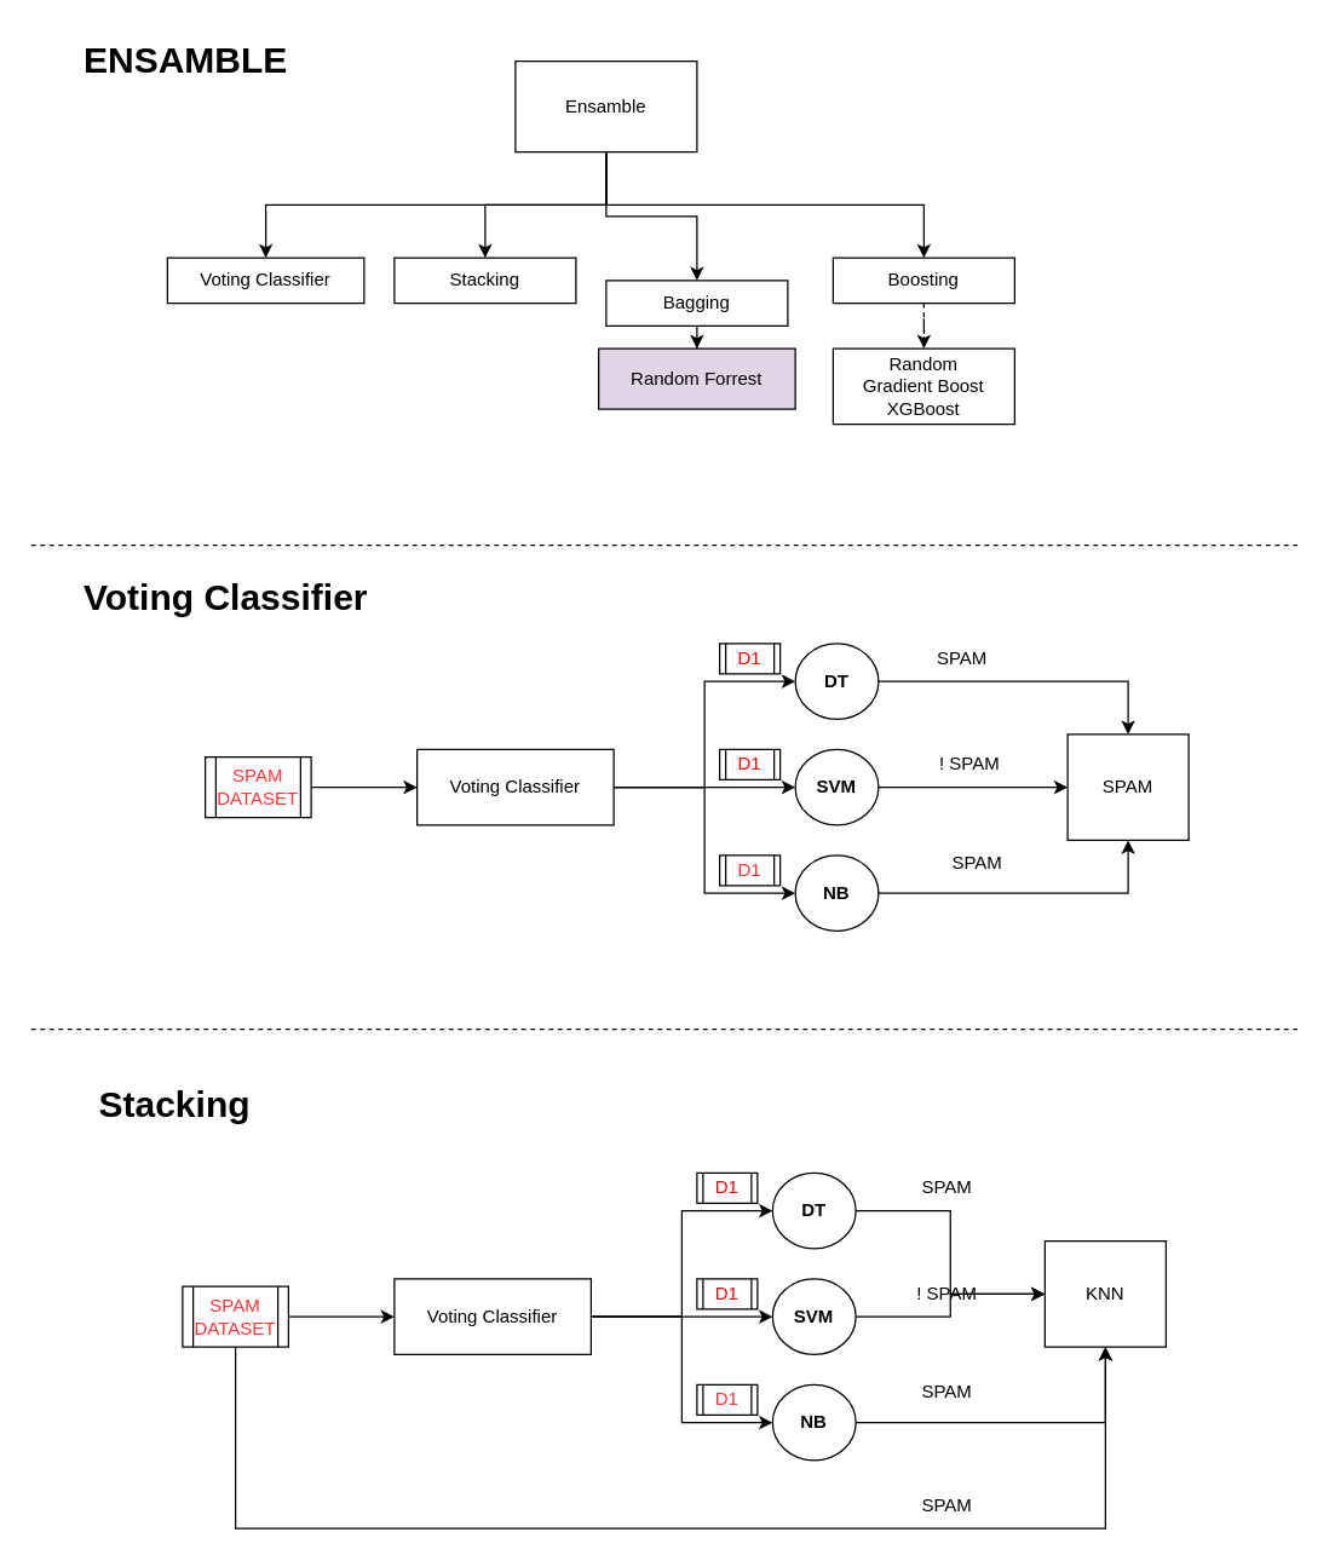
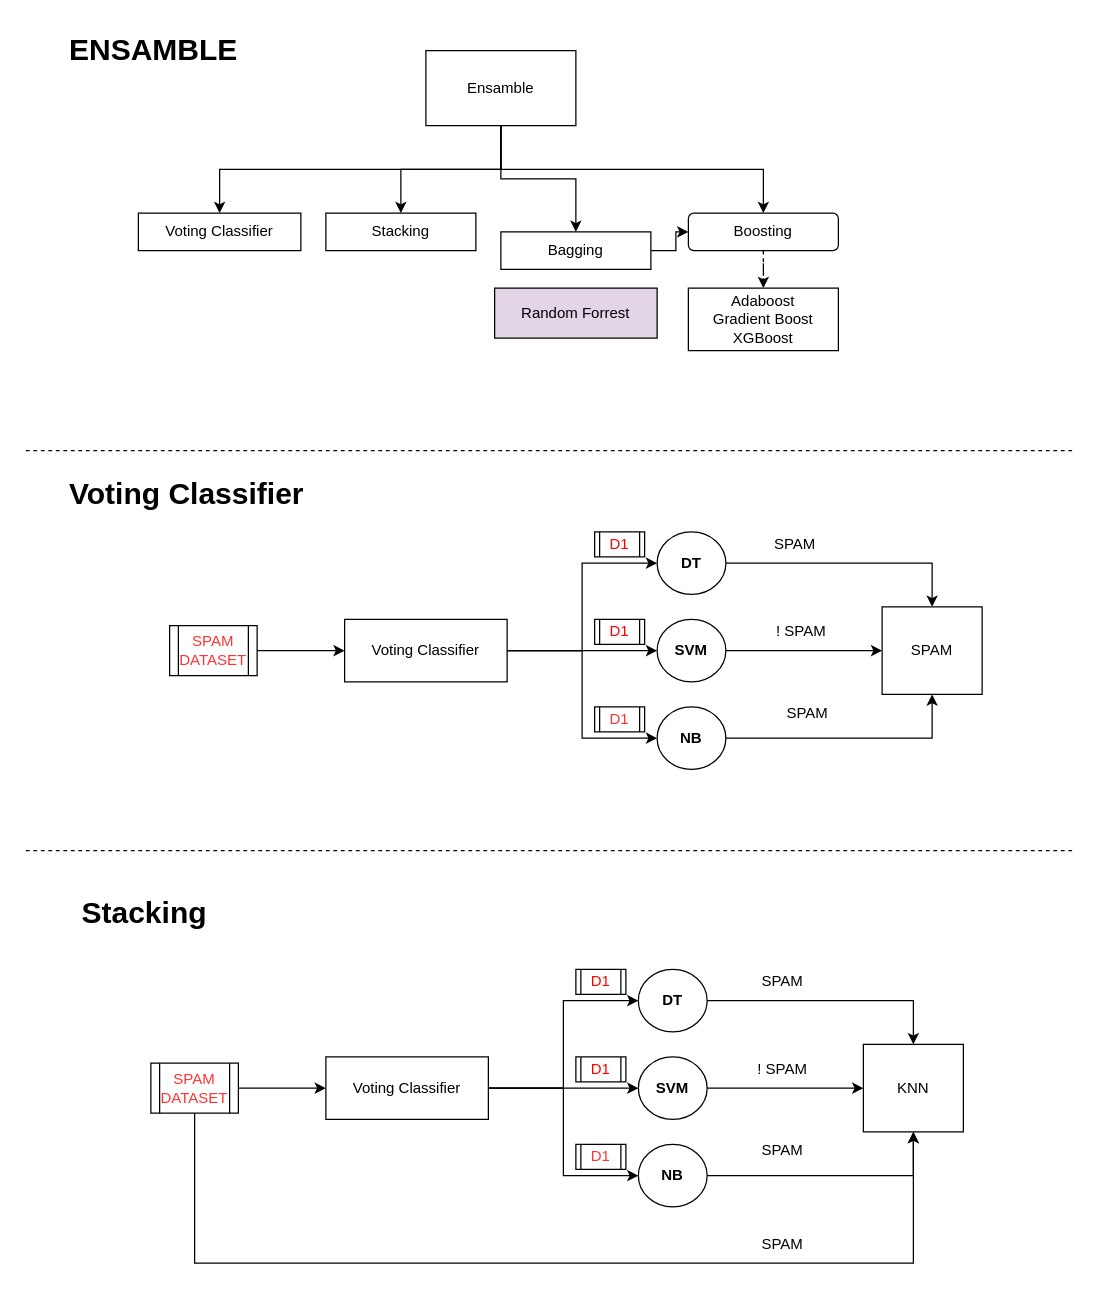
- <mxCell id="9" value="Boosting" style="rounded=0;whiteSpace=wrap;html=1;" vertex="1" parent="1"><mxGeometry x="550" y="170" width="120" height="30" as="geometry" /></mxCell>
+ <mxCell id="9" value="Boosting" style="whiteSpace=wrap;html=1;rounded=1;" vertex="1" parent="1"><mxGeometry x="550" y="170" width="120" height="30" as="geometry" /></mxCell>
- <mxCell id="6" value="" style="edgeStyle=orthogonalEdgeStyle;rounded=0;orthogonalLoop=1;jettySize=auto;html=1;" edge="1" parent="1" source="7" target="13"><mxGeometry relative="1" as="geometry" /></mxCell>
+ <mxCell id="6" value="" style="edgeStyle=orthogonalEdgeStyle;rounded=0;orthogonalLoop=1;jettySize=auto;html=1;" edge="1" parent="1" source="7" target="9"><mxGeometry relative="1" as="geometry" /></mxCell>
- <mxCell id="14" value="Random&lt;br&gt;Gradient Boost&lt;br&gt;XGBoost" style="rounded=0;whiteSpace=wrap;html=1;align=center;" vertex="1" parent="1"><mxGeometry x="550" y="230" width="120" height="50" as="geometry" /></mxCell>
+ <mxCell id="14" value="Adaboost&lt;br&gt;Gradient Boost&lt;br&gt;XGBoost" style="rounded=0;whiteSpace=wrap;html=1;align=center;" vertex="1" parent="1"><mxGeometry x="550" y="230" width="120" height="50" as="geometry" /></mxCell>
- <mxCell id="50" value="KNN" style="whiteSpace=wrap;html=1;rounded=0;" vertex="1" parent="1"><mxGeometry x="690" y="820" width="80" height="70" as="geometry" /></mxCell>
+ <mxCell id="50" value="KNN" style="whiteSpace=wrap;html=1;rounded=0;" vertex="1" parent="1"><mxGeometry x="690" y="835" width="80" height="70" as="geometry" /></mxCell>
